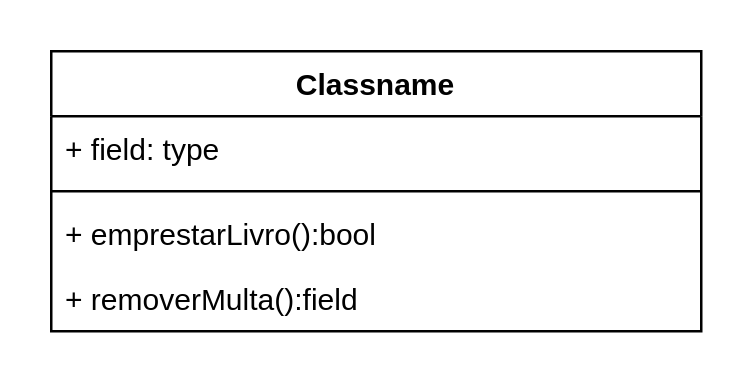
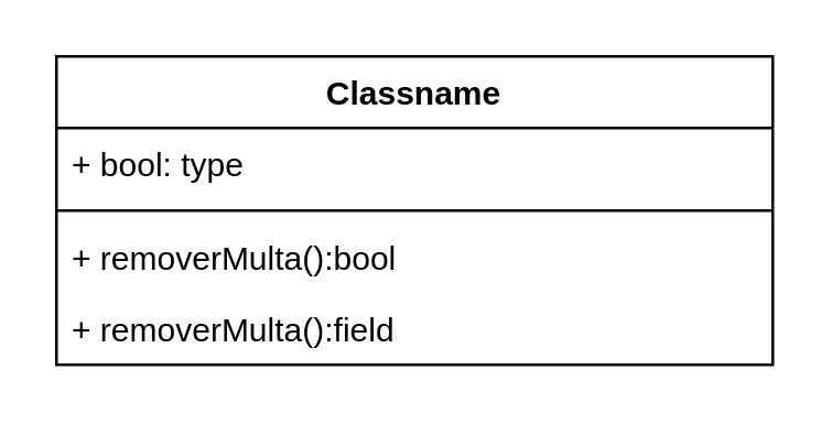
- <mxCell id="3" value="+ field: type" style="text;strokeColor=none;fillColor=none;align=left;verticalAlign=top;spacingLeft=4;spacingRight=4;overflow=hidden;rotatable=0;points=[[0,0.5],[1,0.5]];portConstraint=eastwest;whiteSpace=wrap;html=1;" vertex="1" parent="2"><mxGeometry y="26" width="260" height="26" as="geometry" /></mxCell>
+ <mxCell id="3" value="+ bool: type" style="text;strokeColor=none;fillColor=none;align=left;verticalAlign=top;spacingLeft=4;spacingRight=4;overflow=hidden;rotatable=0;points=[[0,0.5],[1,0.5]];portConstraint=eastwest;whiteSpace=wrap;html=1;" vertex="1" parent="2"><mxGeometry y="26" width="260" height="26" as="geometry" /></mxCell>
- <mxCell id="5" value="+ emprestarLivro():bool" style="text;strokeColor=none;fillColor=none;align=left;verticalAlign=top;spacingLeft=4;spacingRight=4;overflow=hidden;rotatable=0;points=[[0,0.5],[1,0.5]];portConstraint=eastwest;whiteSpace=wrap;html=1;" vertex="1" parent="2"><mxGeometry y="60" width="260" height="26" as="geometry" /></mxCell>
+ <mxCell id="5" value="+ removerMulta():bool" style="text;strokeColor=none;fillColor=none;align=left;verticalAlign=top;spacingLeft=4;spacingRight=4;overflow=hidden;rotatable=0;points=[[0,0.5],[1,0.5]];portConstraint=eastwest;whiteSpace=wrap;html=1;" vertex="1" parent="2"><mxGeometry y="60" width="260" height="26" as="geometry" /></mxCell>
